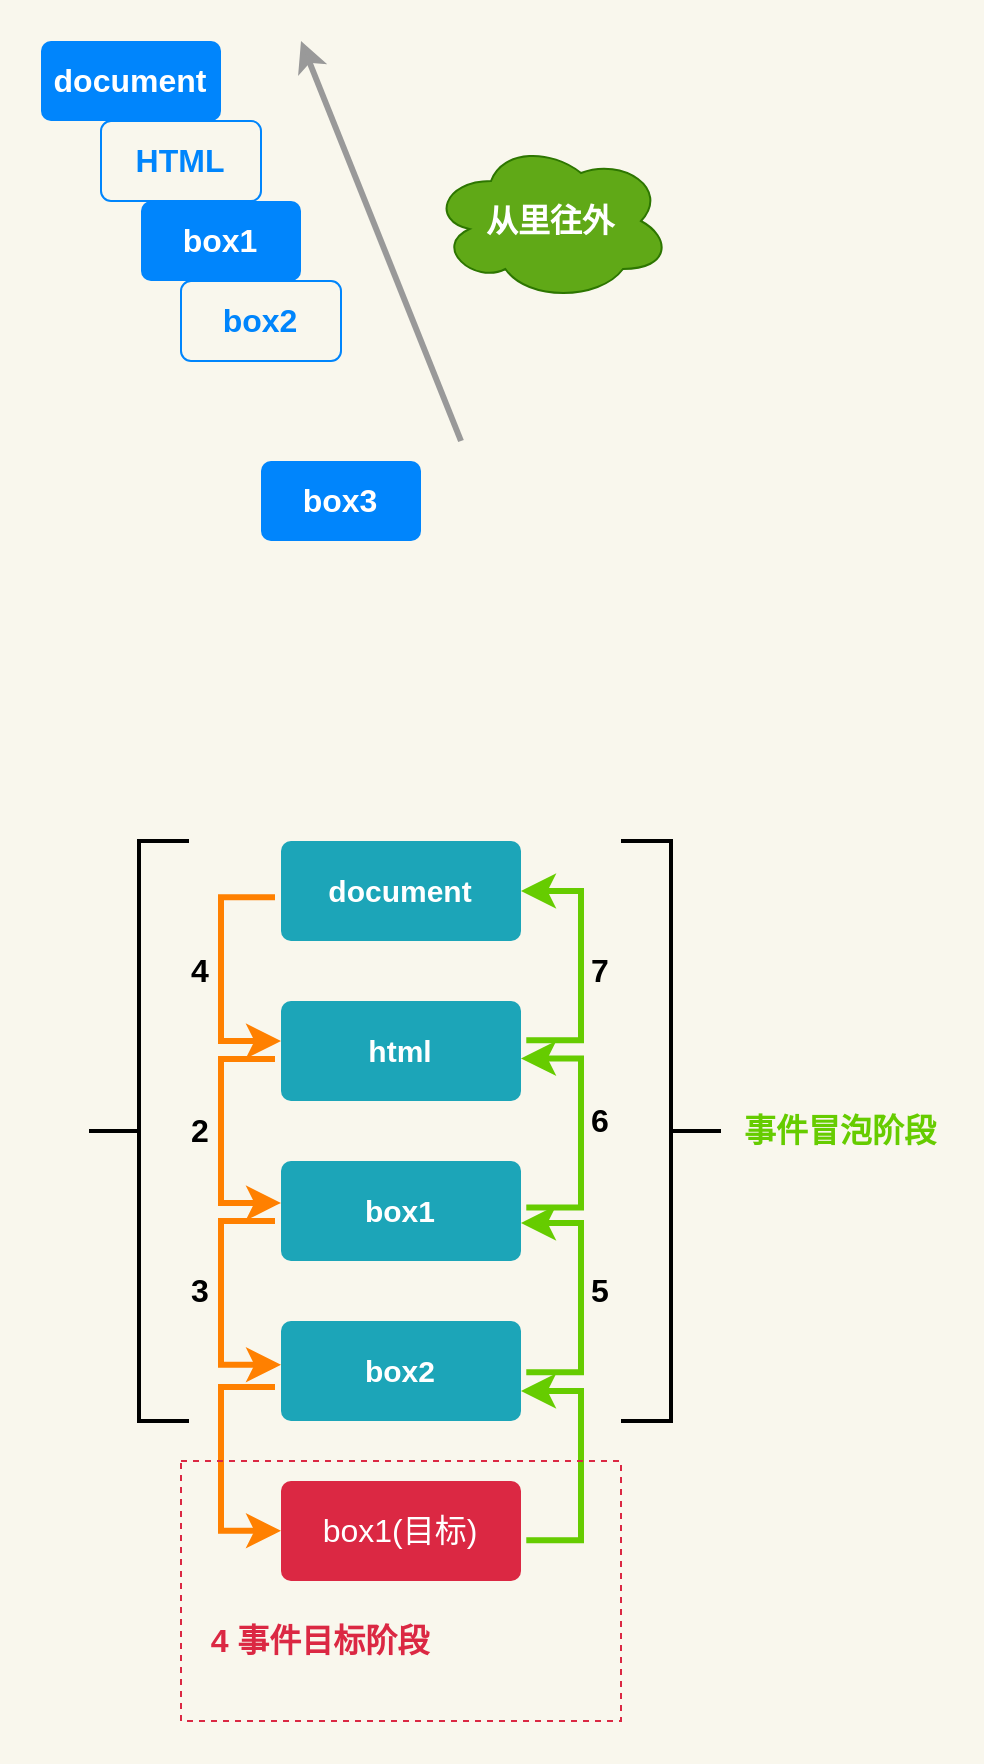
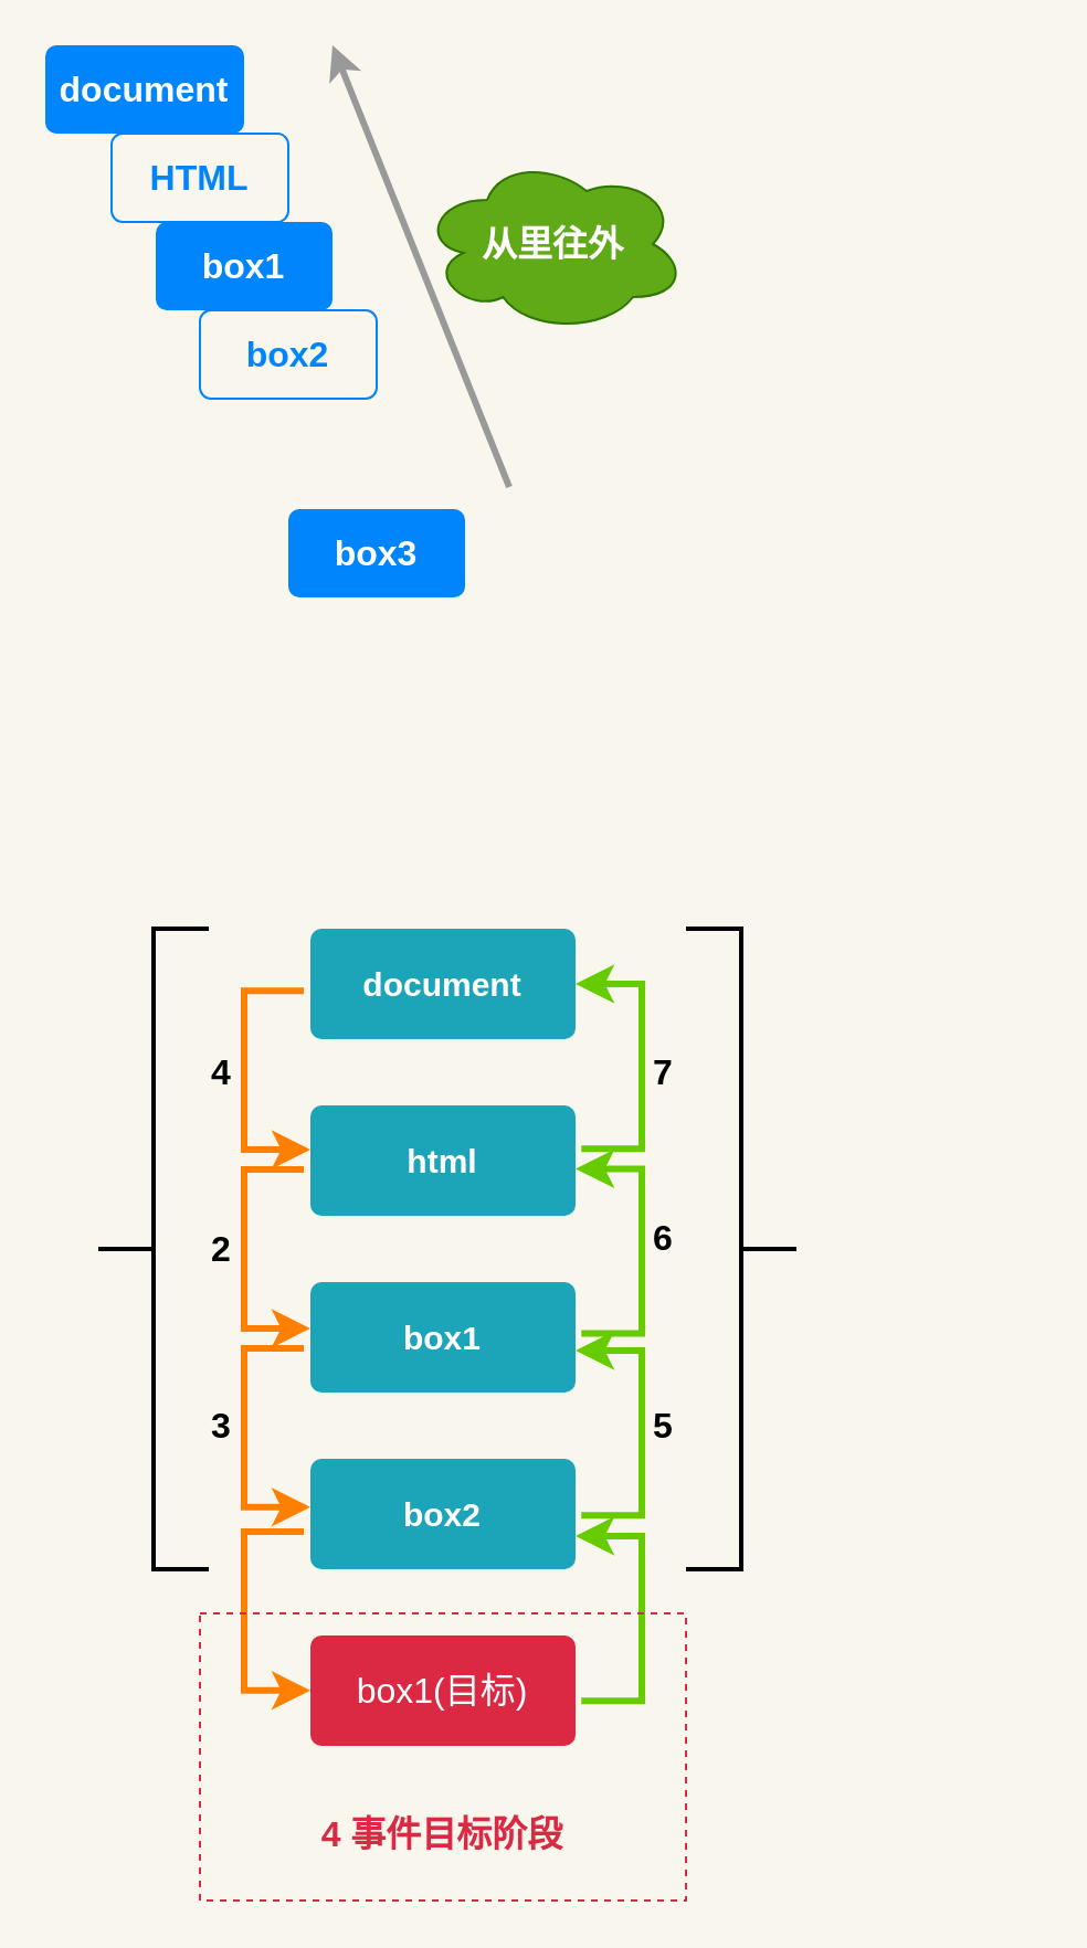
- <mxCell id="8" value="&lt;b&gt;从里往外&lt;/b&gt;" style="ellipse;shape=cloud;whiteSpace=wrap;html=1;fontSize=16;fontColor=#ffffff;fillColor=#60a917;strokeColor=#2D7600;" vertex="1" parent="1"><mxGeometry x="215" y="70" width="120" height="80" as="geometry" /></mxCell>
+ <mxCell id="8" value="&lt;b&gt;从里往外&lt;/b&gt;" style="ellipse;shape=cloud;whiteSpace=wrap;html=1;fontSize=16;fontColor=#ffffff;fillColor=#60a917;strokeColor=#2D7600;" vertex="1" parent="1"><mxGeometry x="190" y="70" width="120" height="80" as="geometry" /></mxCell>
- <mxCell id="22" value="&lt;b&gt;&lt;font style=&quot;font-size: 16px;&quot;&gt;事件冒泡阶段&lt;/font&gt;&lt;/b&gt;" style="text;html=1;strokeColor=none;fillColor=none;align=center;verticalAlign=middle;whiteSpace=wrap;rounded=0;fontSize=15;fontColor=#66CC00;" vertex="1" parent="1"><mxGeometry x="370" y="545" width="100" height="40" as="geometry" /></mxCell>
- <mxCell id="26" value="&lt;b&gt;&lt;font color=&quot;#db2843&quot; style=&quot;font-size: 16px;&quot;&gt;4 事件目标阶段&lt;/font&gt;&lt;/b&gt;" style="text;html=1;strokeColor=none;fillColor=none;align=center;verticalAlign=middle;whiteSpace=wrap;rounded=0;fontSize=15;fontColor=#FF8000;" vertex="1" parent="1"><mxGeometry x="100" y="800" width="120" height="40" as="geometry" /></mxCell>
+ <mxCell id="26" value="&lt;b&gt;&lt;font color=&quot;#db2843&quot; style=&quot;font-size: 16px;&quot;&gt;4 事件目标阶段&lt;/font&gt;&lt;/b&gt;" style="text;html=1;strokeColor=none;fillColor=none;align=center;verticalAlign=middle;whiteSpace=wrap;rounded=0;fontSize=15;fontColor=#FF8000;" vertex="1" parent="1"><mxGeometry x="140" y="810" width="120" height="40" as="geometry" /></mxCell>
